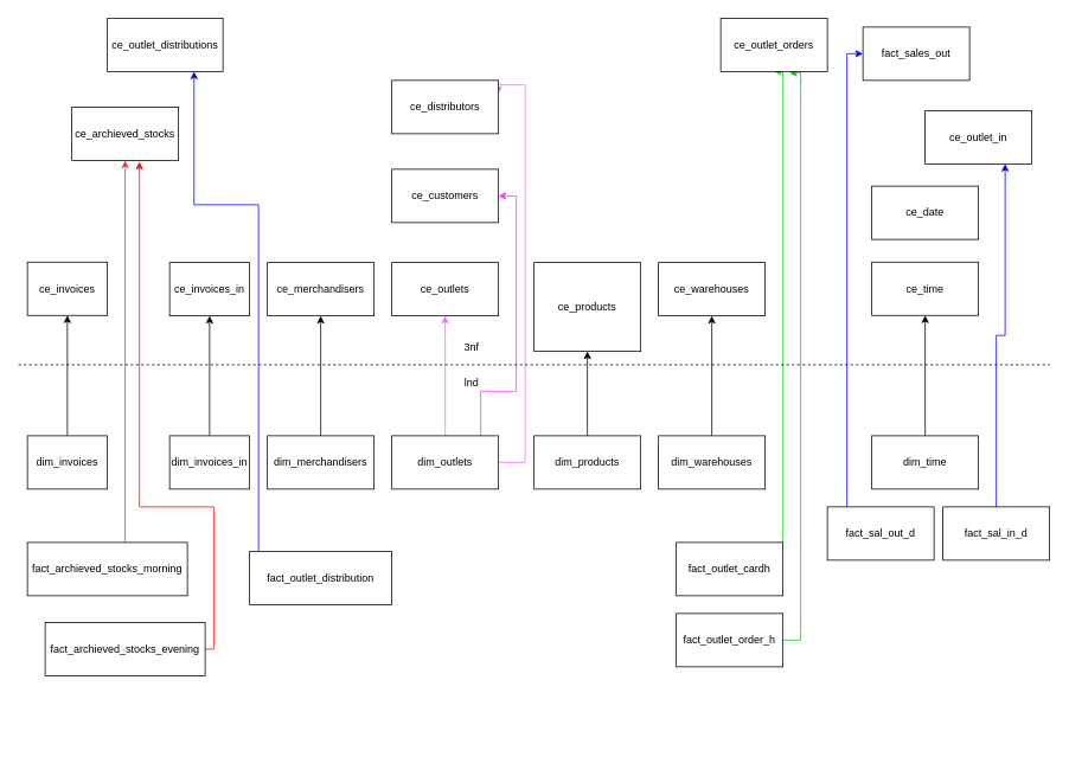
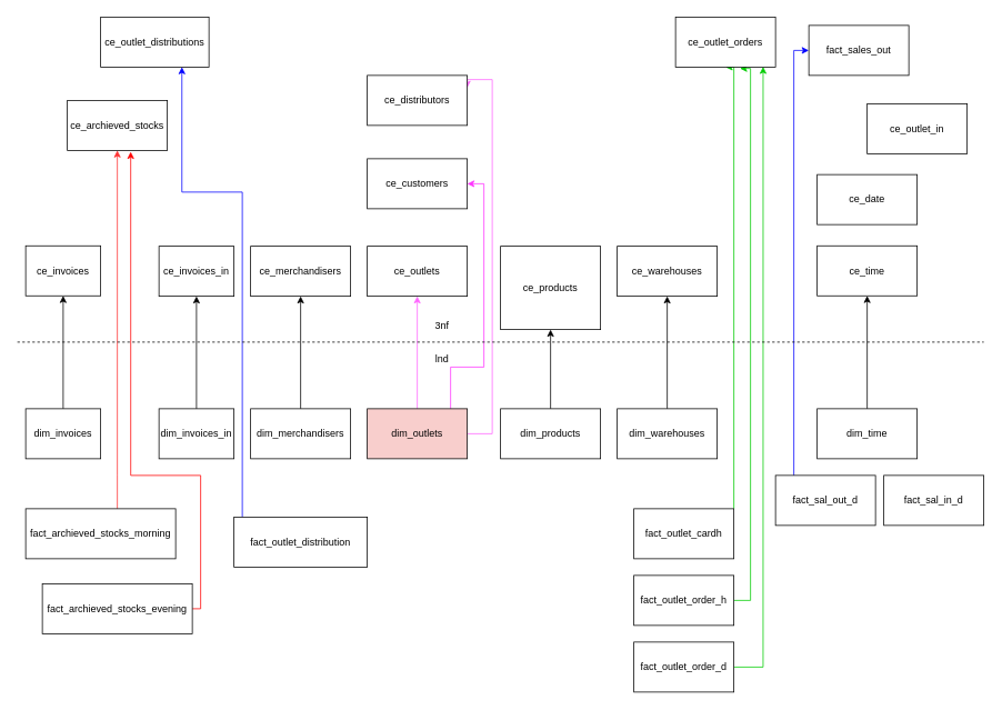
- <mxCell id="20" style="edgeStyle=orthogonalEdgeStyle;rounded=0;orthogonalLoop=1;jettySize=auto;html=1;entryX=0.75;entryY=1;entryDx=0;entryDy=0;strokeColor=#0000FF;" edge="1" parent="1" source="21" target="43"><mxGeometry relative="1" as="geometry" /></mxCell>
- <mxCell id="31" value="dim_outlets" style="rounded=0;whiteSpace=wrap;html=1;" vertex="1" parent="1"><mxGeometry x="440" y="490" width="120" height="60" as="geometry" /></mxCell>
+ <mxCell id="31" value="dim_outlets" style="rounded=0;whiteSpace=wrap;html=1;fillColor=#f8cecc;" vertex="1" parent="1"><mxGeometry x="440" y="490" width="120" height="60" as="geometry" /></mxCell>
+ <mxCell id="9" value="fact_outlet_order_d" style="rounded=0;whiteSpace=wrap;html=1;" vertex="1" parent="1"><mxGeometry x="760" y="770" width="120" height="60" as="geometry" /></mxCell>
+ <mxCell id="8" style="edgeStyle=orthogonalEdgeStyle;rounded=0;orthogonalLoop=1;jettySize=auto;html=1;strokeColor=#00CC00;entryX=0.876;entryY=0.993;entryDx=0;entryDy=0;entryPerimeter=0;" edge="1" parent="1" source="9" target="37"><mxGeometry relative="1" as="geometry"><mxPoint x="900" y="90" as="targetPoint" /><Array as="points"><mxPoint x="915" y="800" /></Array></mxGeometry></mxCell>
